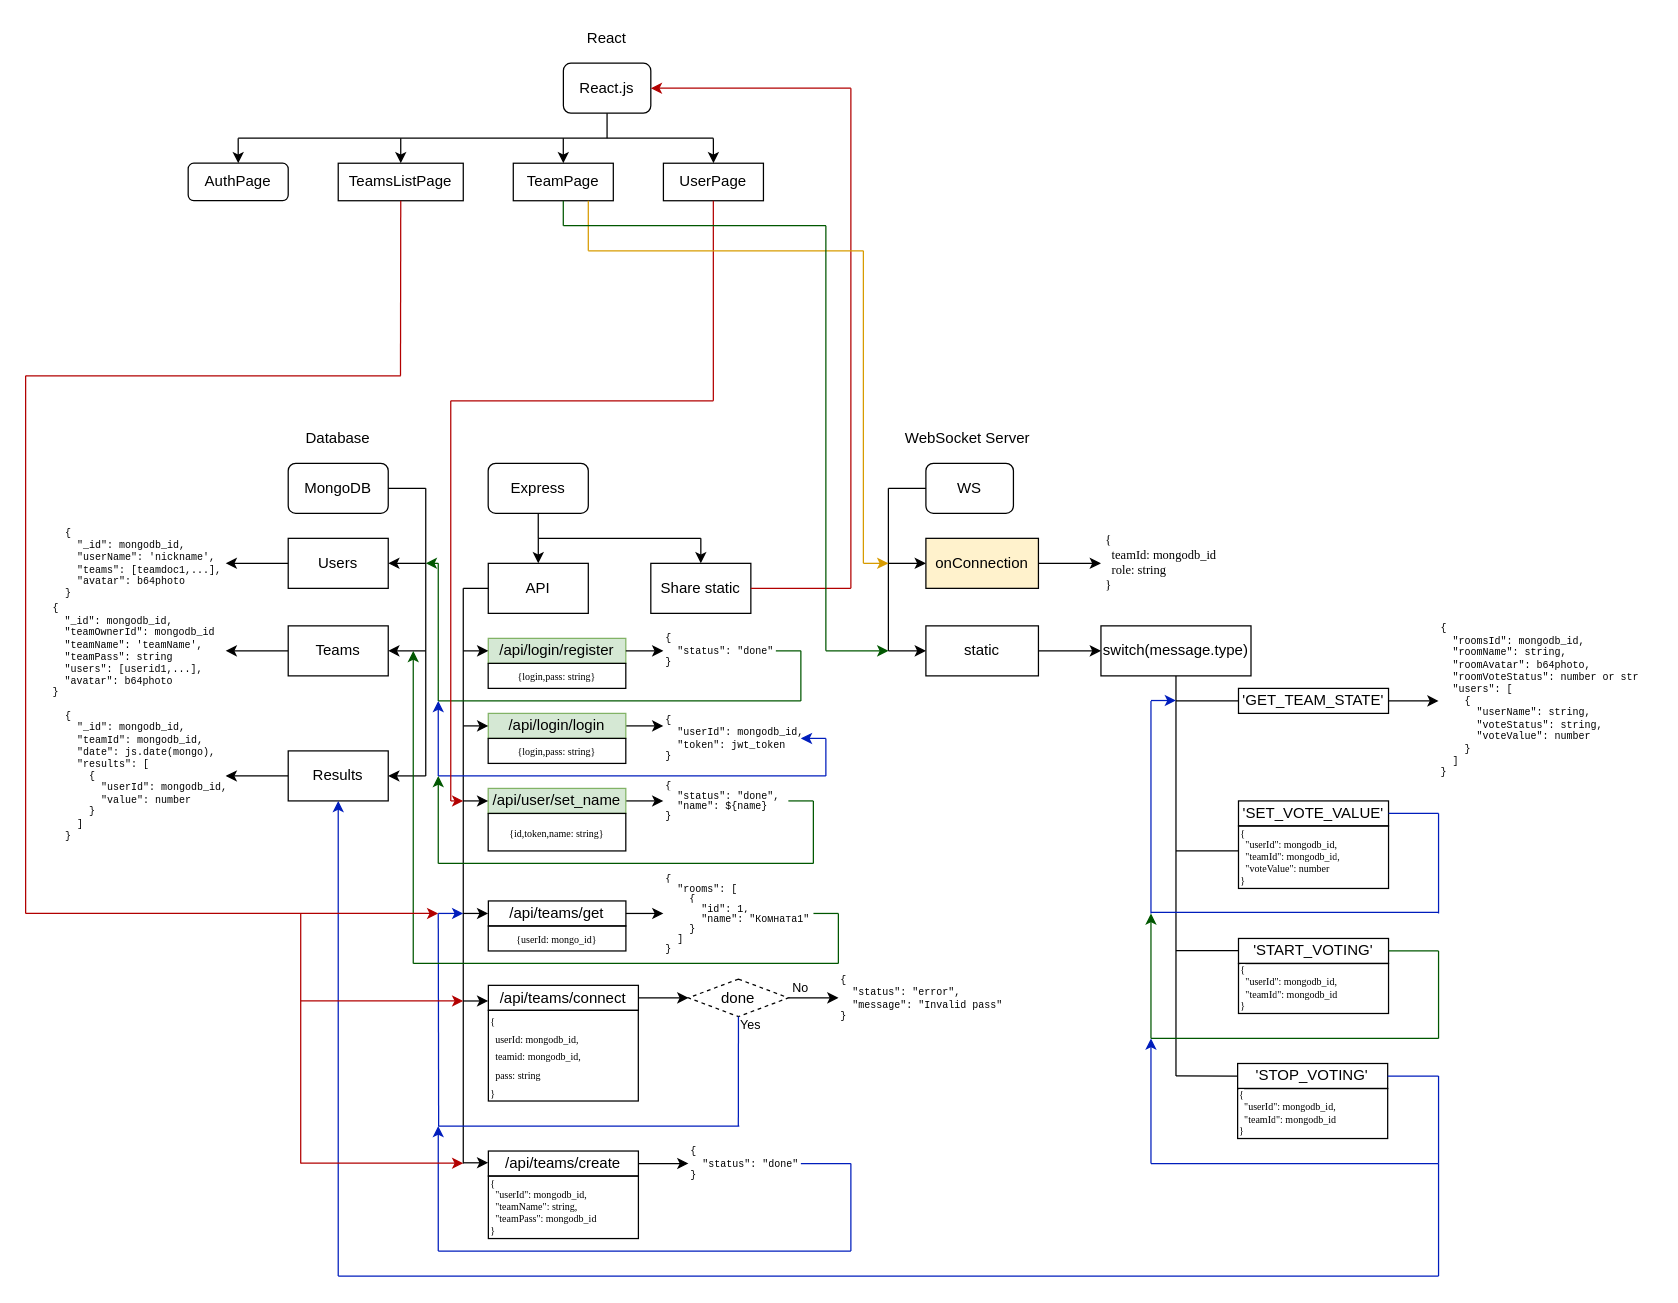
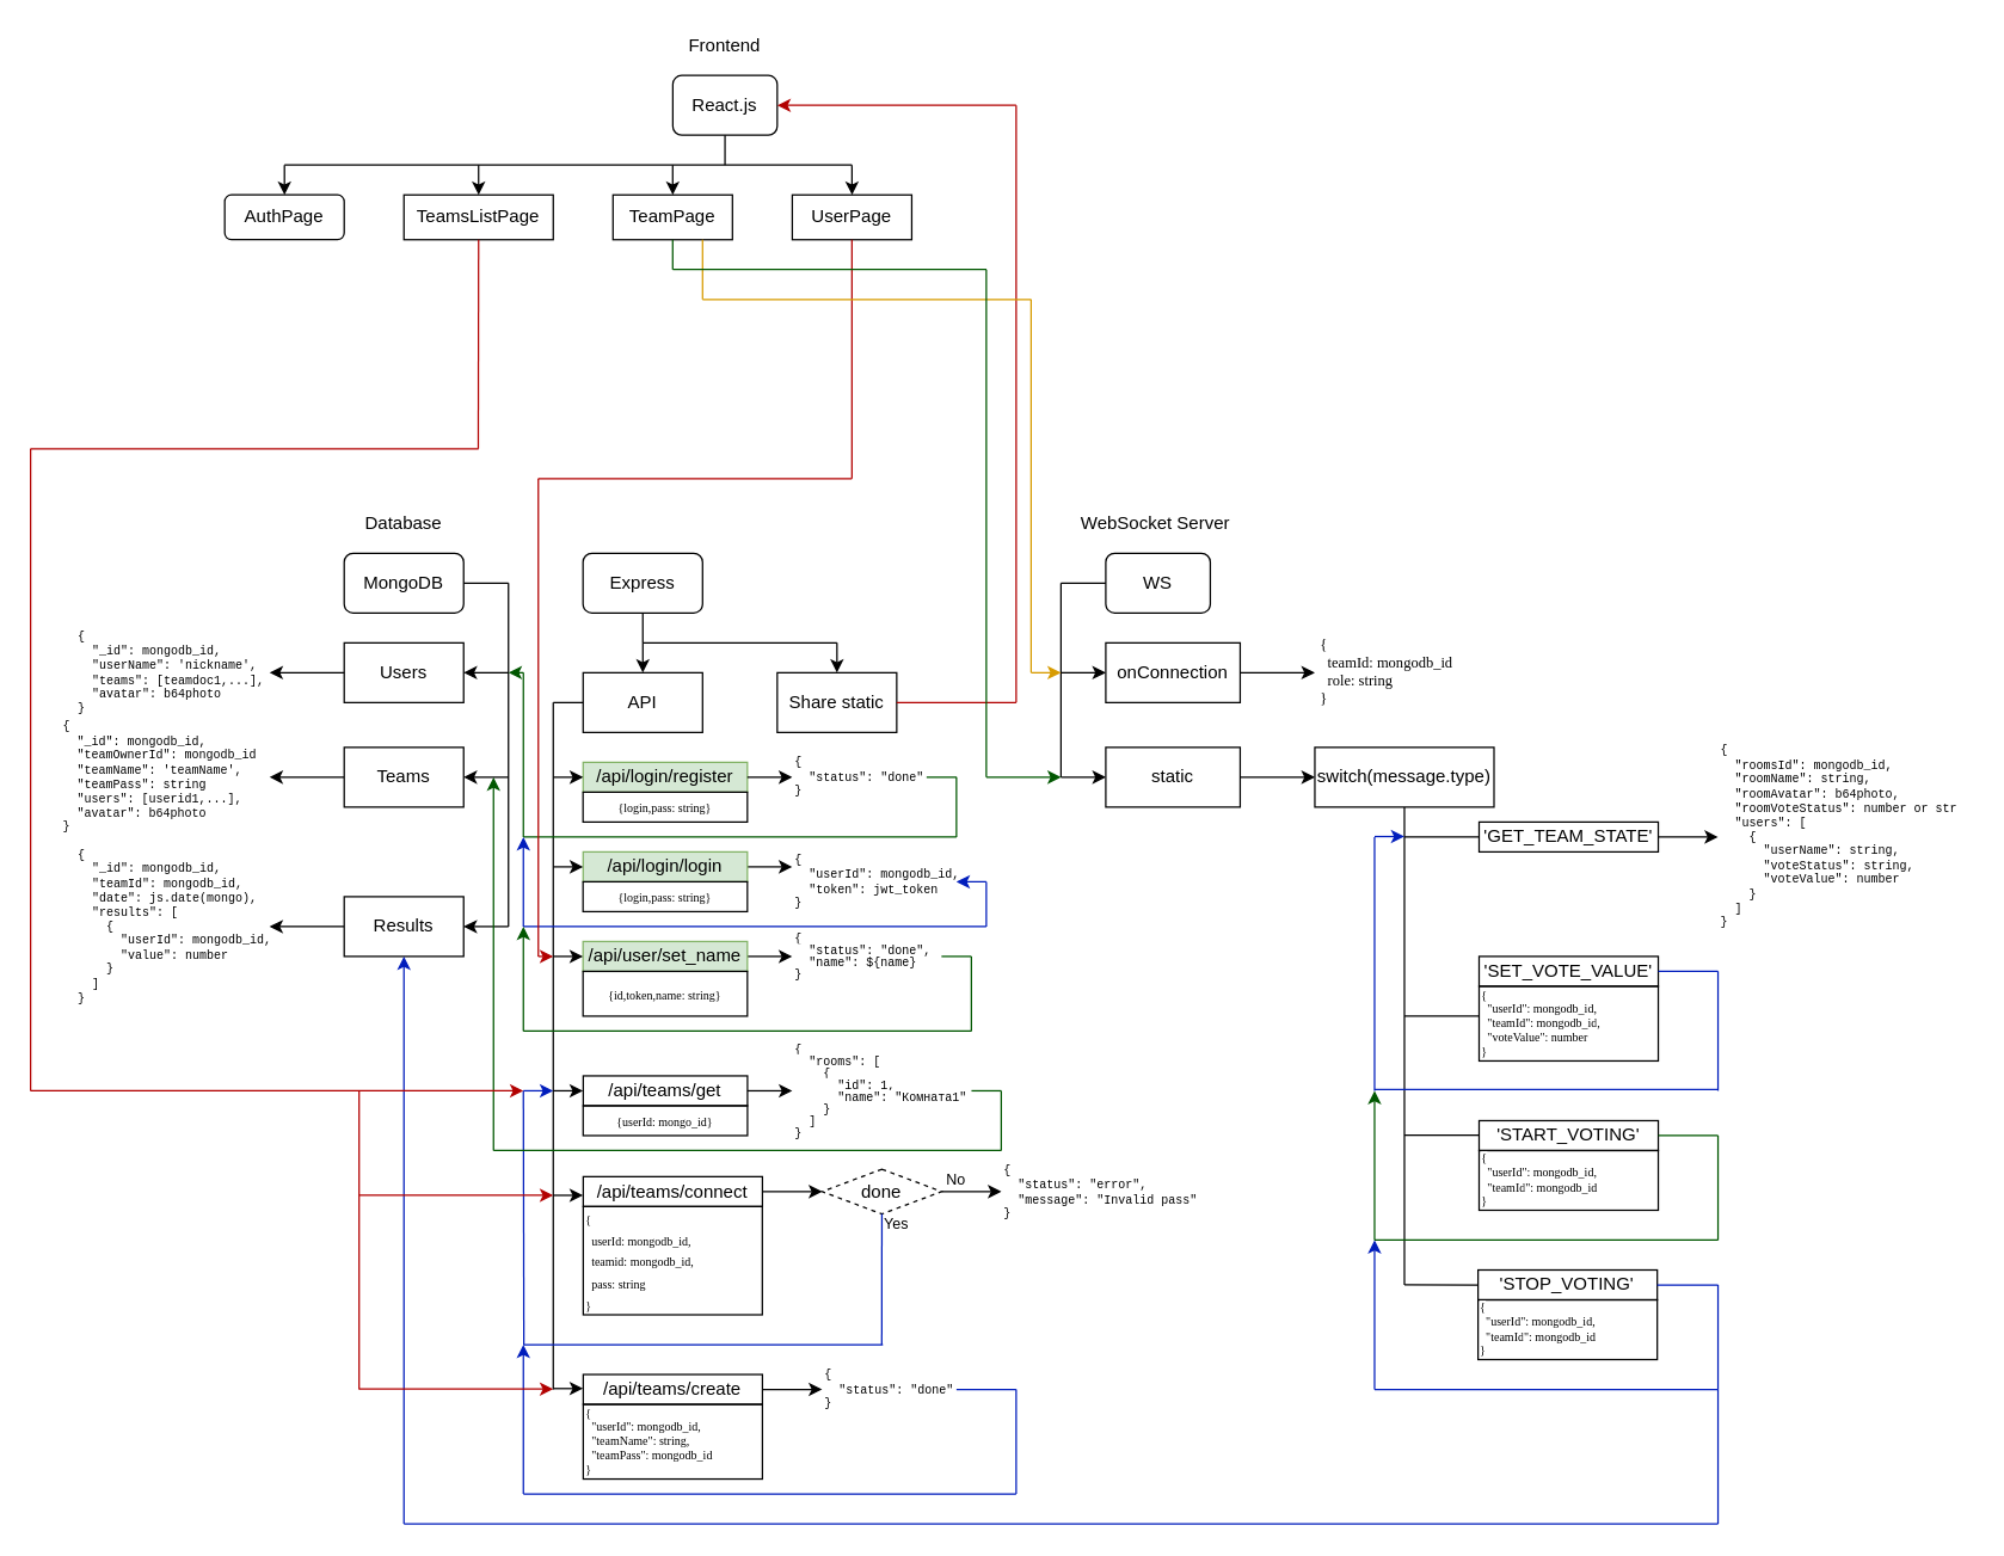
- <mxCell id="112" value="React" style="text;html=1;strokeColor=none;fillColor=none;align=center;verticalAlign=middle;whiteSpace=wrap;rounded=0;" parent="1" vertex="1"><mxGeometry x="460" y="20" width="50" height="20" as="geometry" /></mxCell>
+ <mxCell id="112" value="Frontend" style="text;html=1;strokeColor=none;fillColor=none;align=center;verticalAlign=middle;whiteSpace=wrap;rounded=0;" parent="1" vertex="1"><mxGeometry x="460" y="20" width="50" height="20" as="geometry" /></mxCell>
- <mxCell id="4" value="onConnection" style="rounded=0;whiteSpace=wrap;html=1;fillColor=#fff2cc;" parent="1" vertex="1"><mxGeometry x="740" y="430" width="90" height="40" as="geometry" /></mxCell>
+ <mxCell id="4" value="onConnection" style="rounded=0;whiteSpace=wrap;html=1;" parent="1" vertex="1"><mxGeometry x="740" y="430" width="90" height="40" as="geometry" /></mxCell>
